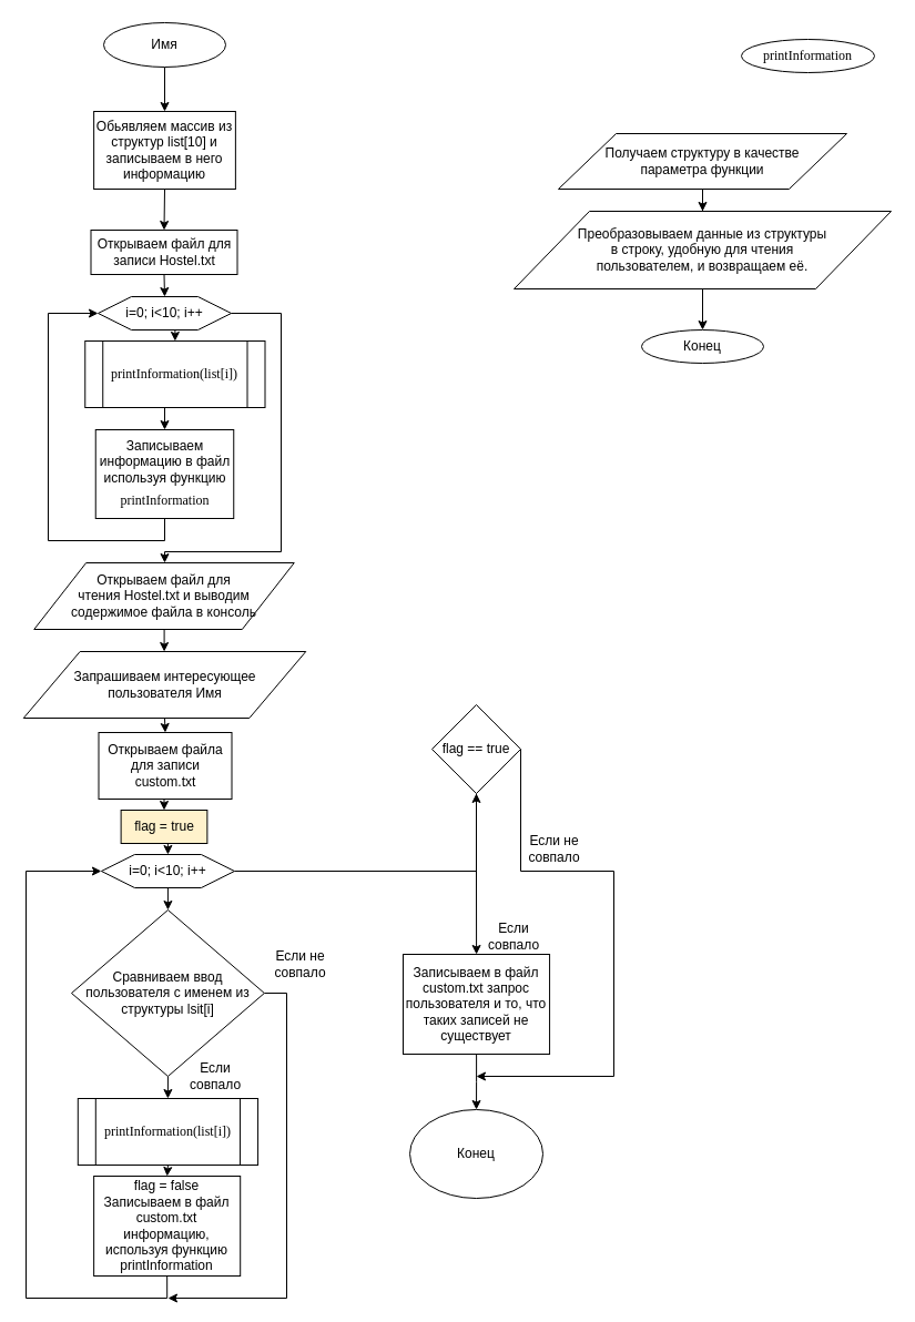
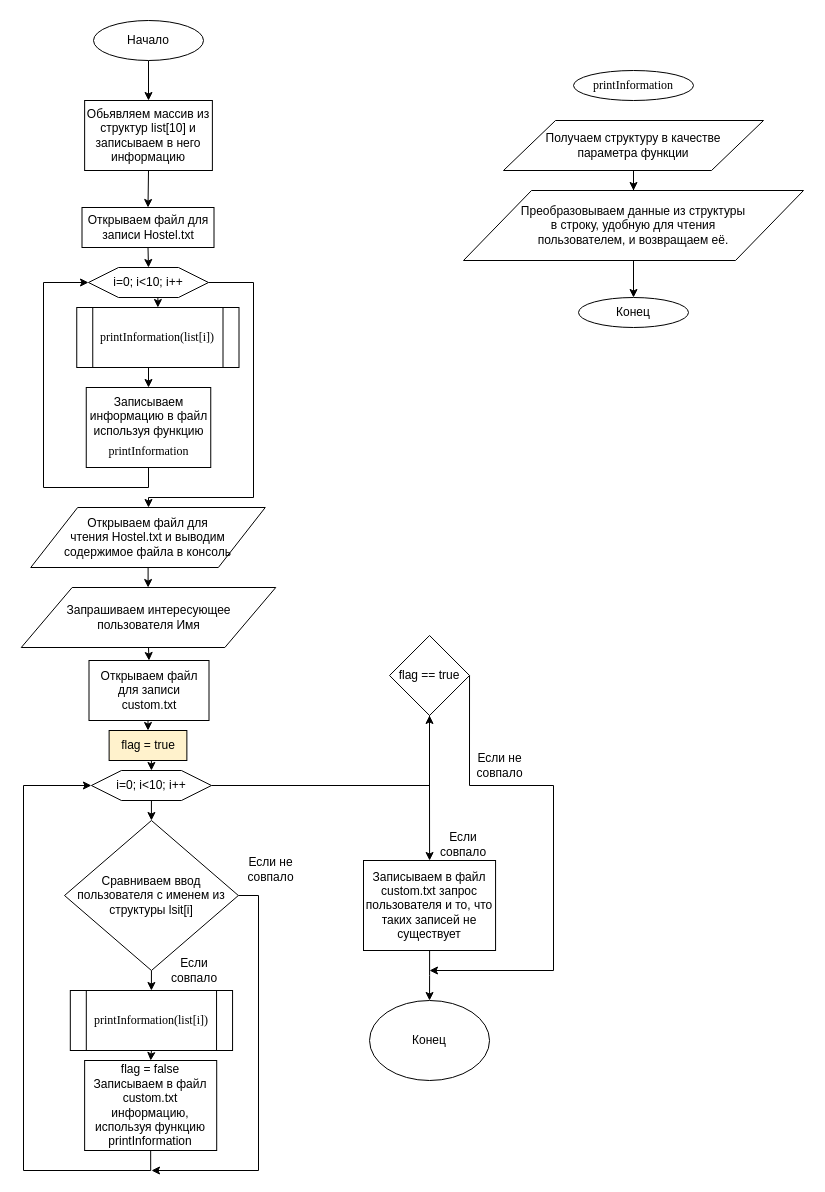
- <mxCell id="9" value="Имя" style="ellipse;whiteSpace=wrap;html=1;" vertex="1" parent="1"><mxGeometry x="93" y="20" width="110" height="40" as="geometry" /></mxCell>
+ <mxCell id="9" value="Начало" style="ellipse;whiteSpace=wrap;html=1;" vertex="1" parent="1"><mxGeometry x="93" y="20" width="110" height="40" as="geometry" /></mxCell>
- <mxCell id="2" value="&lt;font style=&quot;font-size: 12px&quot;&gt;&lt;span style=&quot;background-color: rgb(255 , 255 , 255)&quot;&gt;&lt;font style=&quot;font-size: 12px&quot; face=&quot;Times New Roman, serif&quot;&gt;&lt;font style=&quot;font-size: 12px&quot;&gt;&lt;span style=&quot;background-position: 0% 0% ; background-repeat: repeat ; background-attachment: scroll ; background-image: none ; background-size: auto&quot;&gt;printInformation&lt;/span&gt;&lt;/font&gt;&lt;/font&gt;&lt;/span&gt;&lt;/font&gt;" style="ellipse;whiteSpace=wrap;html=1;" vertex="1" parent="1"><mxGeometry x="668" y="35" width="120" height="30" as="geometry" /></mxCell>
+ <mxCell id="2" value="&lt;font style=&quot;font-size: 12px&quot;&gt;&lt;span style=&quot;background-color: rgb(255 , 255 , 255)&quot;&gt;&lt;font style=&quot;font-size: 12px&quot; face=&quot;Times New Roman, serif&quot;&gt;&lt;font style=&quot;font-size: 12px&quot;&gt;&lt;span style=&quot;background-position: 0% 0% ; background-repeat: repeat ; background-attachment: scroll ; background-image: none ; background-size: auto&quot;&gt;printInformation&lt;/span&gt;&lt;/font&gt;&lt;/font&gt;&lt;/span&gt;&lt;/font&gt;" style="ellipse;whiteSpace=wrap;html=1;" vertex="1" parent="1"><mxGeometry x="573" y="70" width="120" height="30" as="geometry" /></mxCell>
- <mxCell id="32" value="Открываем файла для записи custom.txt" style="rounded=0;whiteSpace=wrap;html=1;" vertex="1" parent="1"><mxGeometry x="88.5" y="660" width="120" height="60" as="geometry" /></mxCell>
+ <mxCell id="32" value="Открываем файл для записи custom.txt" style="rounded=0;whiteSpace=wrap;html=1;" vertex="1" parent="1"><mxGeometry x="88.5" y="660" width="120" height="60" as="geometry" /></mxCell>
